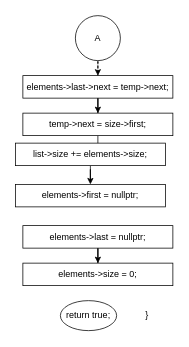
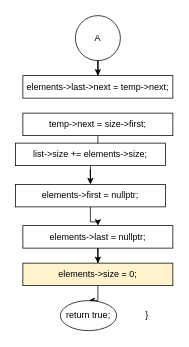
- <mxCell id="2" value="" style="edgeStyle=orthogonalEdgeStyle;rounded=0;orthogonalLoop=1;jettySize=auto;html=1;dashed=1;" edge="1" parent="1" source="3" target="5"><mxGeometry relative="1" as="geometry" /></mxCell>
+ <mxCell id="2" value="" style="edgeStyle=orthogonalEdgeStyle;rounded=0;orthogonalLoop=1;jettySize=auto;html=1;" edge="1" parent="1" source="3" target="5"><mxGeometry relative="1" as="geometry" /></mxCell>
- <mxCell id="4" value="" style="edgeStyle=orthogonalEdgeStyle;rounded=0;orthogonalLoop=1;jettySize=auto;html=1;" edge="1" parent="1" source="5" target="7"><mxGeometry relative="1" as="geometry" /></mxCell>
+ <mxCell id="10" value="" style="edgeStyle=orthogonalEdgeStyle;rounded=0;orthogonalLoop=1;jettySize=auto;html=1;" edge="1" parent="1" source="11" target="13"><mxGeometry relative="1" as="geometry" /></mxCell>
- <mxCell id="15" value="elements-&amp;gt;size = 0;" style="whiteSpace=wrap;html=1;" vertex="1" parent="1"><mxGeometry x="30" y="350" width="200" height="30" as="geometry" /></mxCell>
+ <mxCell id="15" value="elements-&amp;gt;size = 0;" style="whiteSpace=wrap;html=1;fillColor=#fff2cc;" vertex="1" parent="1"><mxGeometry x="30" y="350" width="200" height="30" as="geometry" /></mxCell>
+ <mxCell id="14" value="" style="edgeStyle=orthogonalEdgeStyle;rounded=0;orthogonalLoop=1;jettySize=auto;html=1;" edge="1" parent="1" source="15" target="16"><mxGeometry relative="1" as="geometry" /></mxCell>
